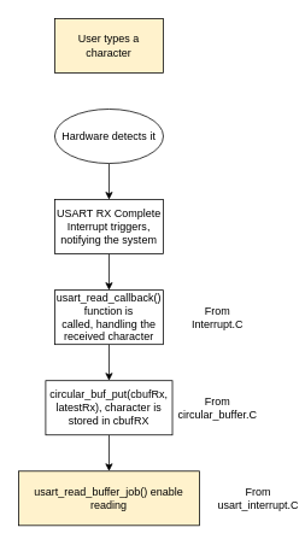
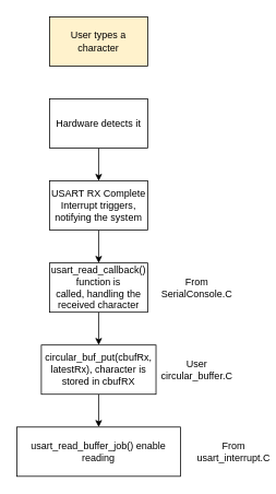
- <mxCell id="4" value="Hardware detects it" style="ellipse;whiteSpace=wrap;html=1;" parent="1" vertex="1"><mxGeometry x="60" y="120" width="120" height="60" as="geometry" /></mxCell>
+ <mxCell id="4" value="Hardware detects it" style="rounded=0;whiteSpace=wrap;html=1;" parent="1" vertex="1"><mxGeometry x="60" y="120" width="120" height="60" as="geometry" /></mxCell>
- <mxCell id="12" value="From Interrupt.C" style="text;html=1;align=center;verticalAlign=middle;whiteSpace=wrap;rounded=0;" parent="1" vertex="1"><mxGeometry x="210" y="335" width="60" height="30" as="geometry" /></mxCell>
+ <mxCell id="12" value="From SerialConsole.C" style="text;html=1;align=center;verticalAlign=middle;whiteSpace=wrap;rounded=0;" parent="1" vertex="1"><mxGeometry x="210" y="335" width="60" height="30" as="geometry" /></mxCell>
- <mxCell id="13" value="From circular_buffer.C" style="text;html=1;align=center;verticalAlign=middle;whiteSpace=wrap;rounded=0;" parent="1" vertex="1"><mxGeometry x="210" y="435" width="60" height="30" as="geometry" /></mxCell>
+ <mxCell id="13" value="User circular_buffer.C" style="text;html=1;align=center;verticalAlign=middle;whiteSpace=wrap;rounded=0;" parent="1" vertex="1"><mxGeometry x="210" y="435" width="60" height="30" as="geometry" /></mxCell>
- <mxCell id="11" value="&lt;font style=&quot;font-size: 12px;&quot;&gt;&lt;code style=&quot;text-align: start;&quot; data-end=&quot;551&quot; data-start=&quot;526&quot;&gt;&lt;font face=&quot;Helvetica&quot;&gt;usart_read_buffer_job()&lt;/font&gt;&lt;/code&gt;&lt;span style=&quot;text-align: start;&quot;&gt;&amp;nbsp;enable reading&lt;/span&gt;&lt;/font&gt;" style="rounded=0;whiteSpace=wrap;html=1;fillColor=#fff2cc;" parent="1" vertex="1"><mxGeometry x="20" y="520" width="200" height="60" as="geometry" /></mxCell>
+ <mxCell id="11" value="&lt;font style=&quot;font-size: 12px;&quot;&gt;&lt;code style=&quot;text-align: start;&quot; data-end=&quot;551&quot; data-start=&quot;526&quot;&gt;&lt;font face=&quot;Helvetica&quot;&gt;usart_read_buffer_job()&lt;/font&gt;&lt;/code&gt;&lt;span style=&quot;text-align: start;&quot;&gt;&amp;nbsp;enable reading&lt;/span&gt;&lt;/font&gt;" style="rounded=0;whiteSpace=wrap;html=1;" parent="1" vertex="1"><mxGeometry x="20" y="520" width="200" height="60" as="geometry" /></mxCell>
